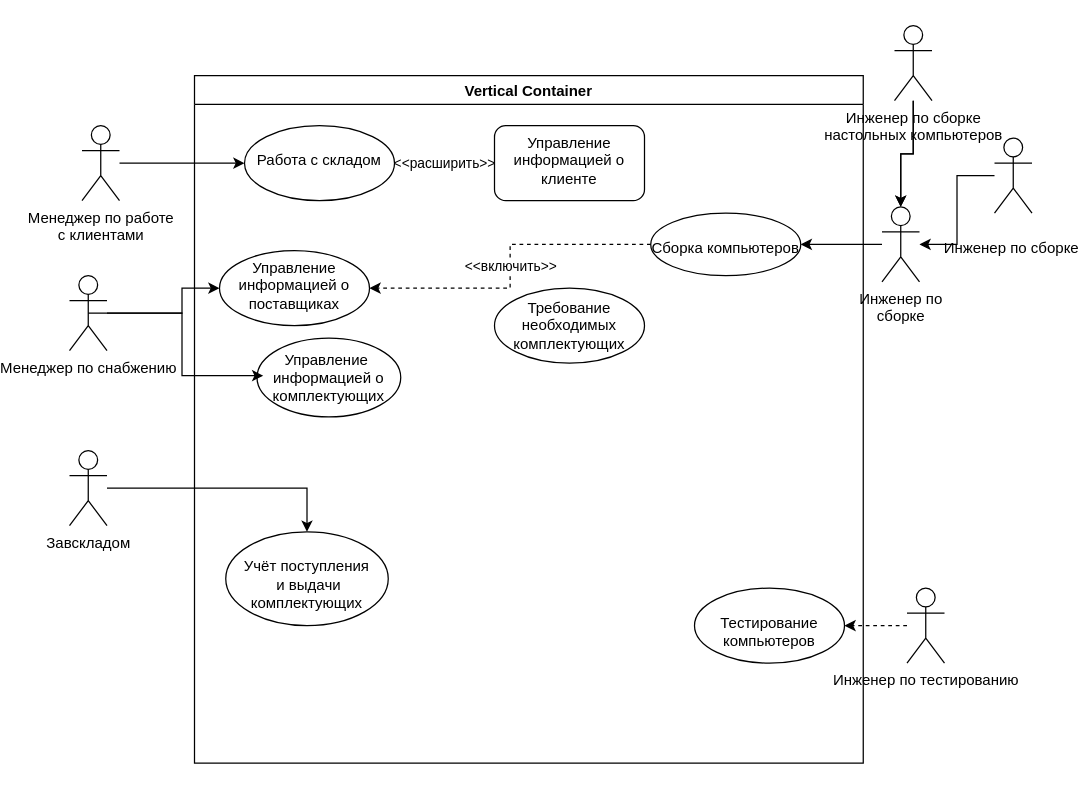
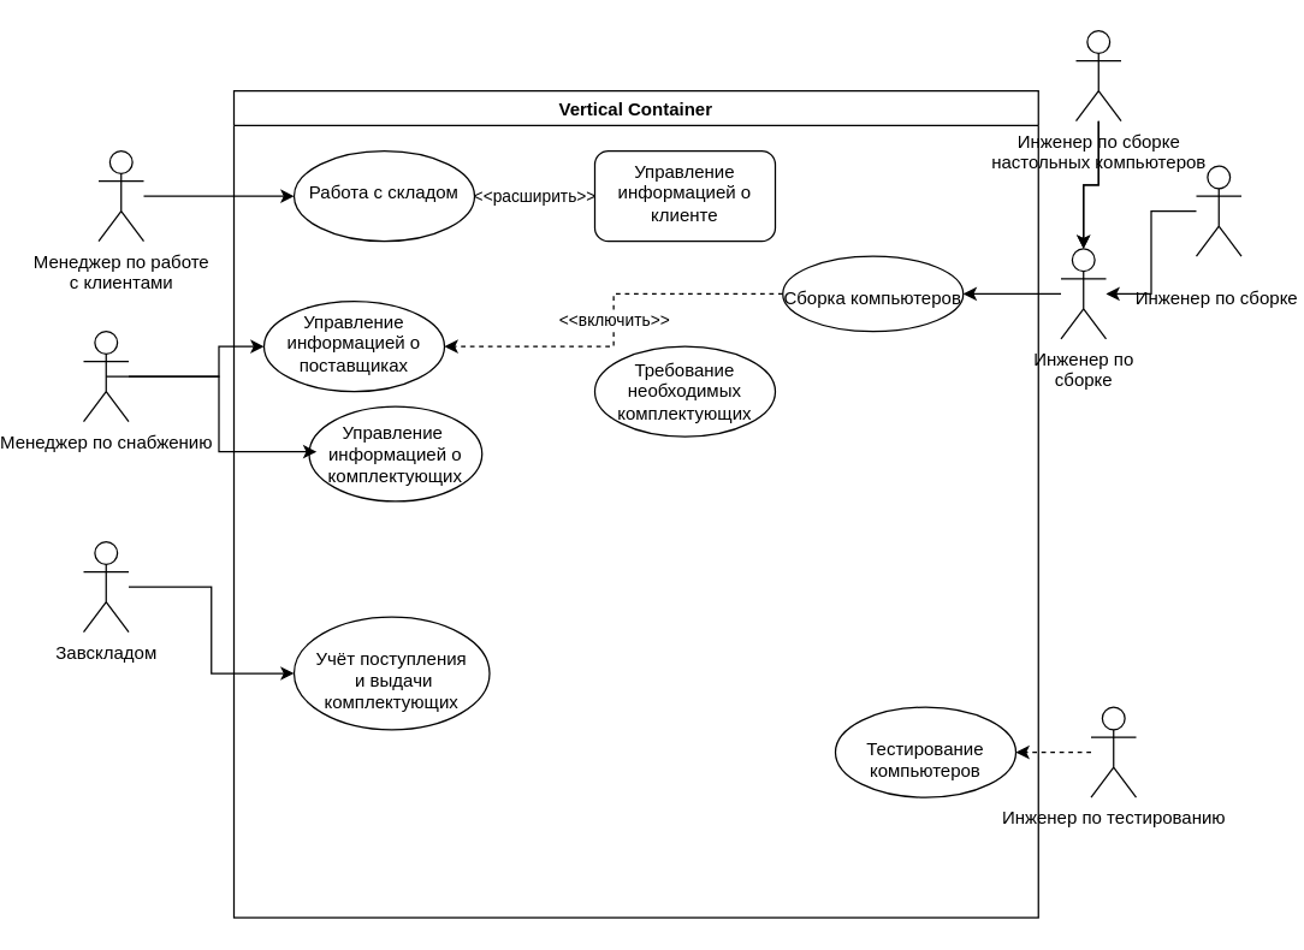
- <mxCell id="6" value="&lt;br&gt;Учёт поступления&lt;br&gt;&amp;nbsp;и выдачи комплектующих" style="ellipse;whiteSpace=wrap;html=1;verticalAlign=top;" parent="2" vertex="1"><mxGeometry x="25" y="365" width="130" height="75" as="geometry" /></mxCell>
+ <mxCell id="6" value="&lt;br&gt;Учёт поступления&lt;br&gt;&amp;nbsp;и выдачи комплектующих" style="ellipse;whiteSpace=wrap;html=1;verticalAlign=top;" parent="2" vertex="1"><mxGeometry x="40" y="350" width="130" height="75" as="geometry" /></mxCell>
